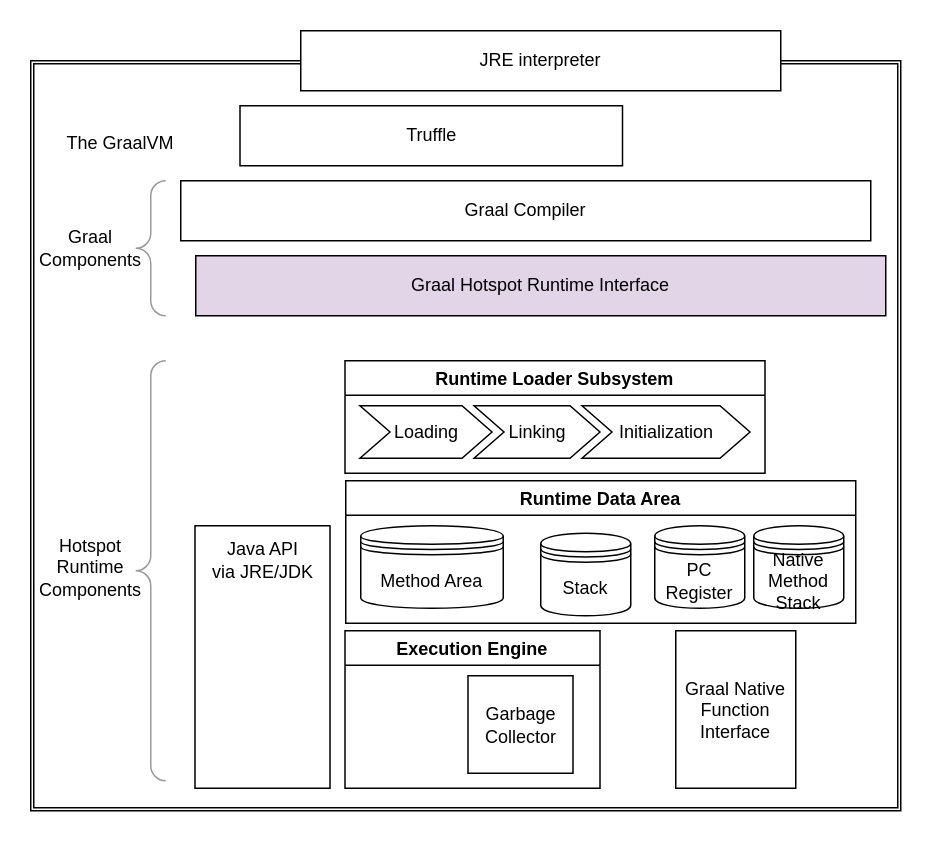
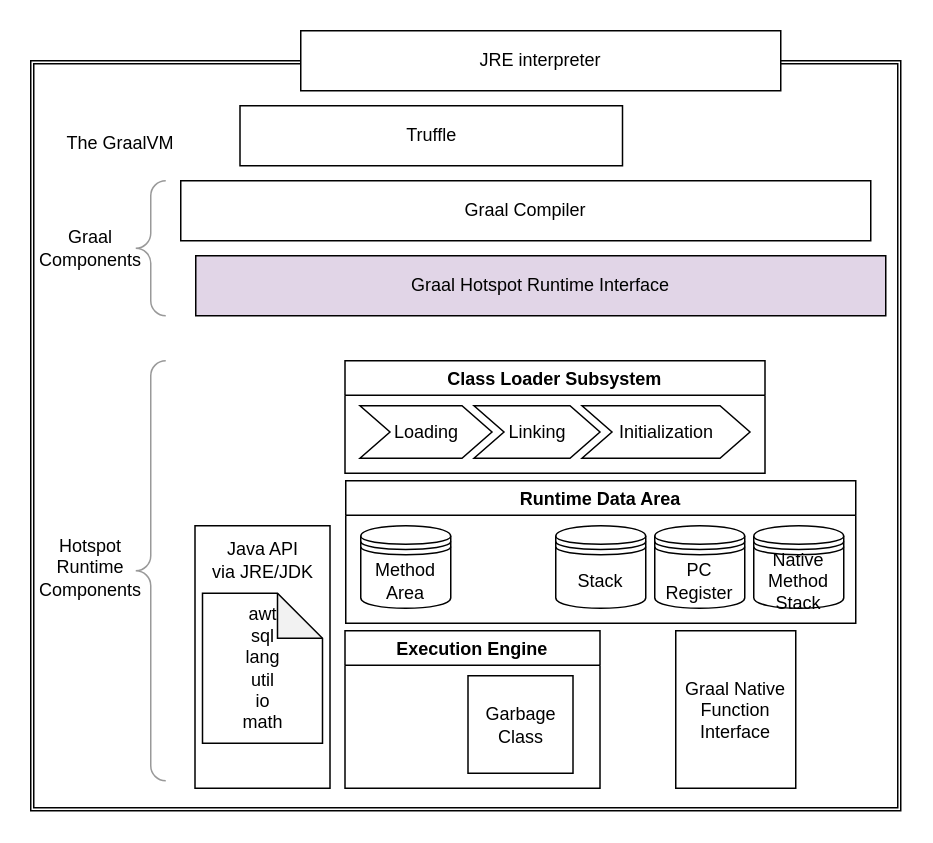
- <mxCell id="4" value="Runtime Loader Subsystem" style="swimlane;" parent="1" vertex="1"><mxGeometry x="229.5" y="240" width="280" height="75" as="geometry" /></mxCell>
+ <mxCell id="4" value="Class Loader Subsystem" style="swimlane;" parent="1" vertex="1"><mxGeometry x="229.5" y="240" width="280" height="75" as="geometry" /></mxCell>
- <mxCell id="9" value="Method Area" style="shape=datastore;whiteSpace=wrap;html=1;" parent="1" vertex="1"><mxGeometry x="240" y="350" width="95" height="55" as="geometry" /></mxCell>
+ <mxCell id="9" value="Method Area" style="shape=datastore;whiteSpace=wrap;html=1;" parent="1" vertex="1"><mxGeometry x="240" y="350" width="60" height="55" as="geometry" /></mxCell>
- <mxCell id="10" value="Stack" style="shape=datastore;whiteSpace=wrap;html=1;" parent="1" vertex="1"><mxGeometry x="360" y="355" width="60" height="55" as="geometry" /></mxCell>
+ <mxCell id="10" value="Stack" style="shape=datastore;whiteSpace=wrap;html=1;" parent="1" vertex="1"><mxGeometry x="370" y="350" width="60" height="55" as="geometry" /></mxCell>
+ <mxCell id="15" value="awt&lt;br&gt;sql&lt;br&gt;lang&lt;br&gt;util&lt;br&gt;io&lt;br&gt;math" style="shape=note;whiteSpace=wrap;html=1;backgroundOutline=1;darkOpacity=0.05;" parent="1" vertex="1"><mxGeometry x="134.5" y="395" width="80" height="100" as="geometry" /></mxCell>
- <mxCell id="13" value="Garbage Collector" style="rounded=0;whiteSpace=wrap;html=1;" parent="1" vertex="1"><mxGeometry x="311.5" y="450" width="70" height="65" as="geometry" /></mxCell>
+ <mxCell id="13" value="Garbage Class" style="rounded=0;whiteSpace=wrap;html=1;" parent="1" vertex="1"><mxGeometry x="311.5" y="450" width="70" height="65" as="geometry" /></mxCell>
